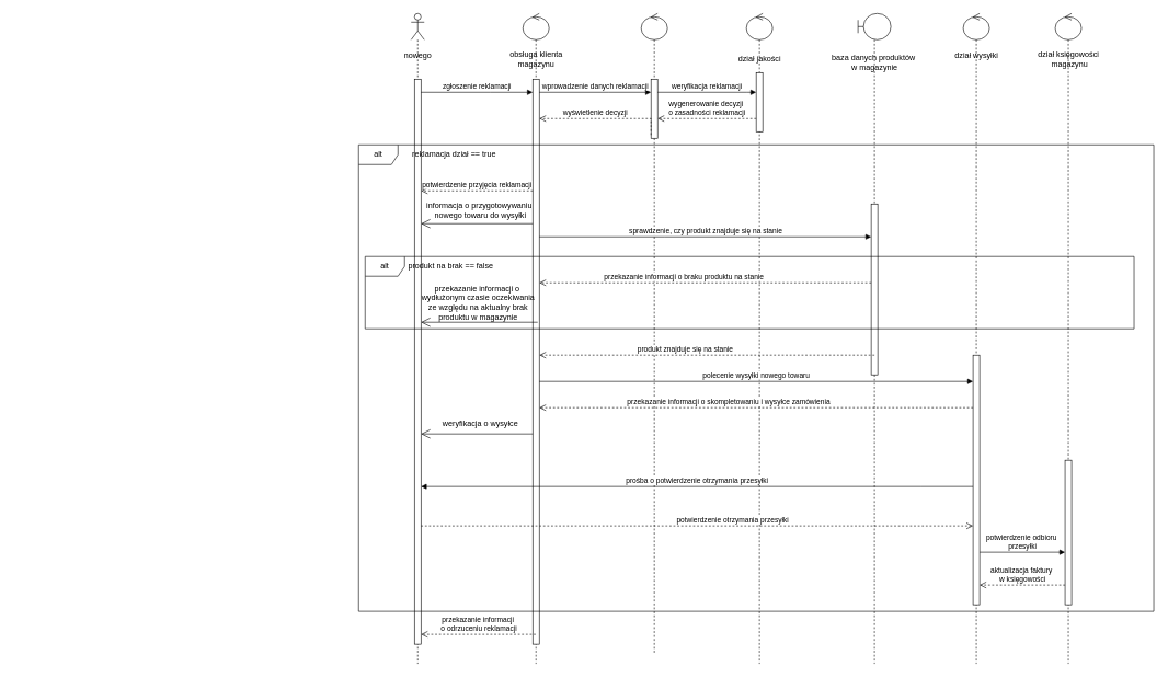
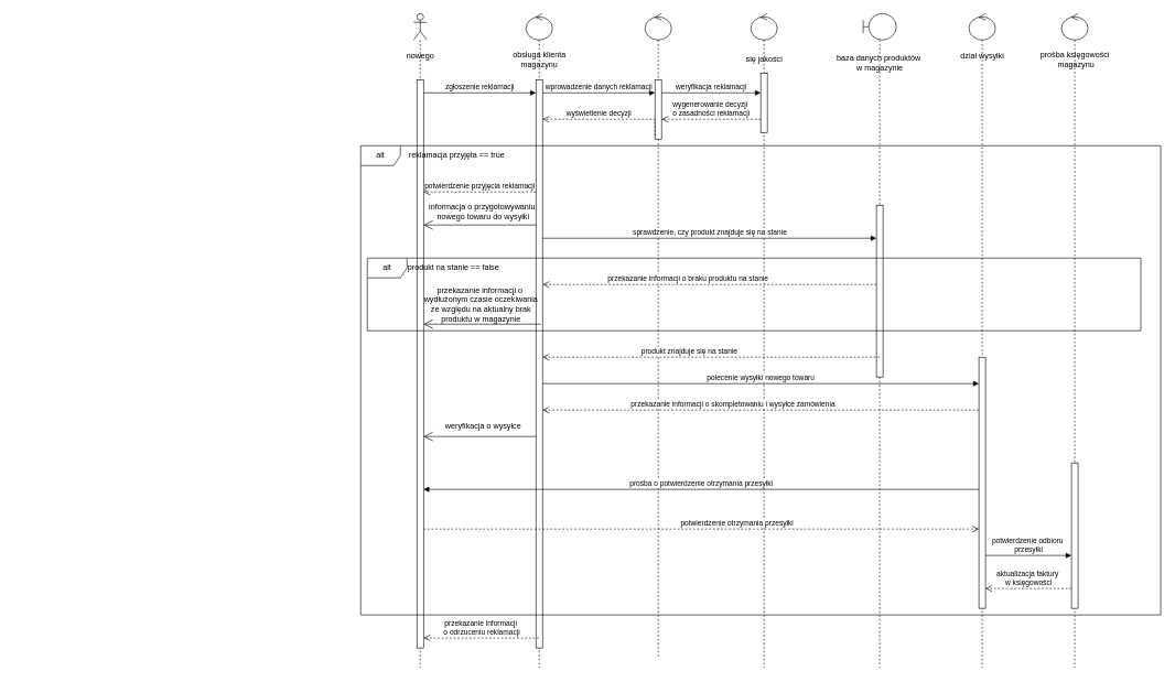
- <mxCell id="11" value="dział jakości" style="text;html=1;align=center;verticalAlign=middle;resizable=0;points=[];autosize=1;strokeColor=none;fillColor=none;" vertex="1" parent="1"><mxGeometry x="1110" y="75" width="90" height="30" as="geometry" /></mxCell>
+ <mxCell id="11" value="się jakości" style="text;html=1;align=center;verticalAlign=middle;resizable=0;points=[];autosize=1;strokeColor=none;fillColor=none;" vertex="1" parent="1"><mxGeometry x="1110" y="75" width="90" height="30" as="geometry" /></mxCell>
- <mxCell id="22" value="dział księgowości&lt;div&gt;&amp;nbsp;magazynu&lt;/div&gt;" style="text;html=1;align=center;verticalAlign=middle;resizable=0;points=[];autosize=1;strokeColor=none;fillColor=none;" vertex="1" parent="1"><mxGeometry x="1565" y="70" width="120" height="40" as="geometry" /></mxCell>
+ <mxCell id="22" value="prośba księgowości&lt;div&gt;&amp;nbsp;magazynu&lt;/div&gt;" style="text;html=1;align=center;verticalAlign=middle;resizable=0;points=[];autosize=1;strokeColor=none;fillColor=none;" vertex="1" parent="1"><mxGeometry x="1565" y="70" width="120" height="40" as="geometry" /></mxCell>
- <mxCell id="29" value="reklamacja dział == true" style="text;html=1;align=center;verticalAlign=middle;resizable=0;points=[];autosize=1;strokeColor=none;fillColor=none;" vertex="1" parent="1"><mxGeometry x="605" y="220" width="170" height="30" as="geometry" /></mxCell>
+ <mxCell id="29" value="reklamacja przyjęta == true" style="text;html=1;align=center;verticalAlign=middle;resizable=0;points=[];autosize=1;strokeColor=none;fillColor=none;" vertex="1" parent="1"><mxGeometry x="605" y="220" width="170" height="30" as="geometry" /></mxCell>
- <mxCell id="34" value="produkt na brak == false" style="text;html=1;align=center;verticalAlign=middle;resizable=0;points=[];autosize=1;strokeColor=none;fillColor=none;" vertex="1" parent="1"><mxGeometry x="605" y="390" width="160" height="30" as="geometry" /></mxCell>
+ <mxCell id="34" value="produkt na stanie == false" style="text;html=1;align=center;verticalAlign=middle;resizable=0;points=[];autosize=1;strokeColor=none;fillColor=none;" vertex="1" parent="1"><mxGeometry x="605" y="390" width="160" height="30" as="geometry" /></mxCell>
